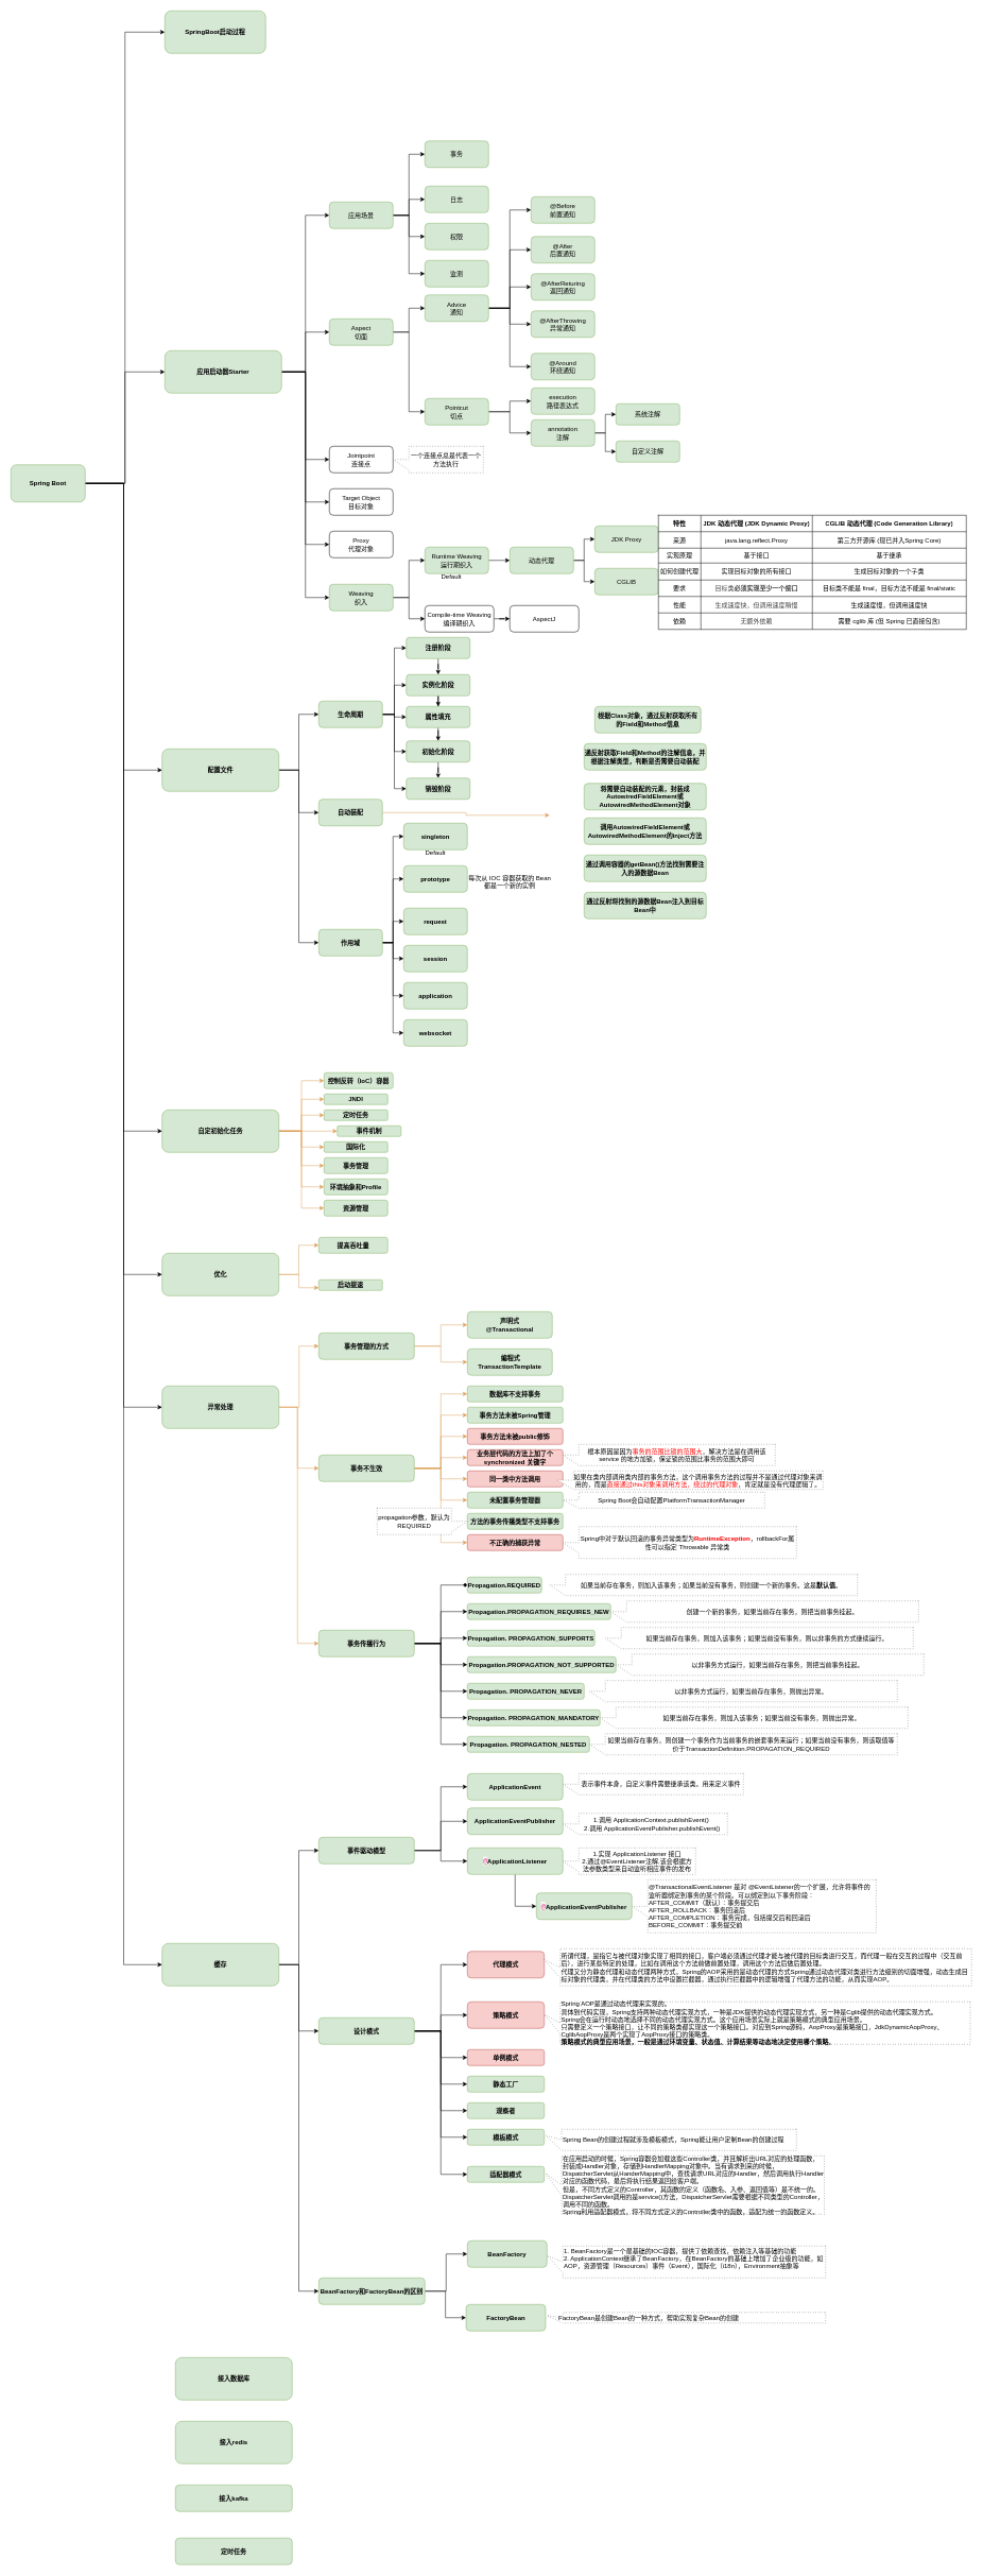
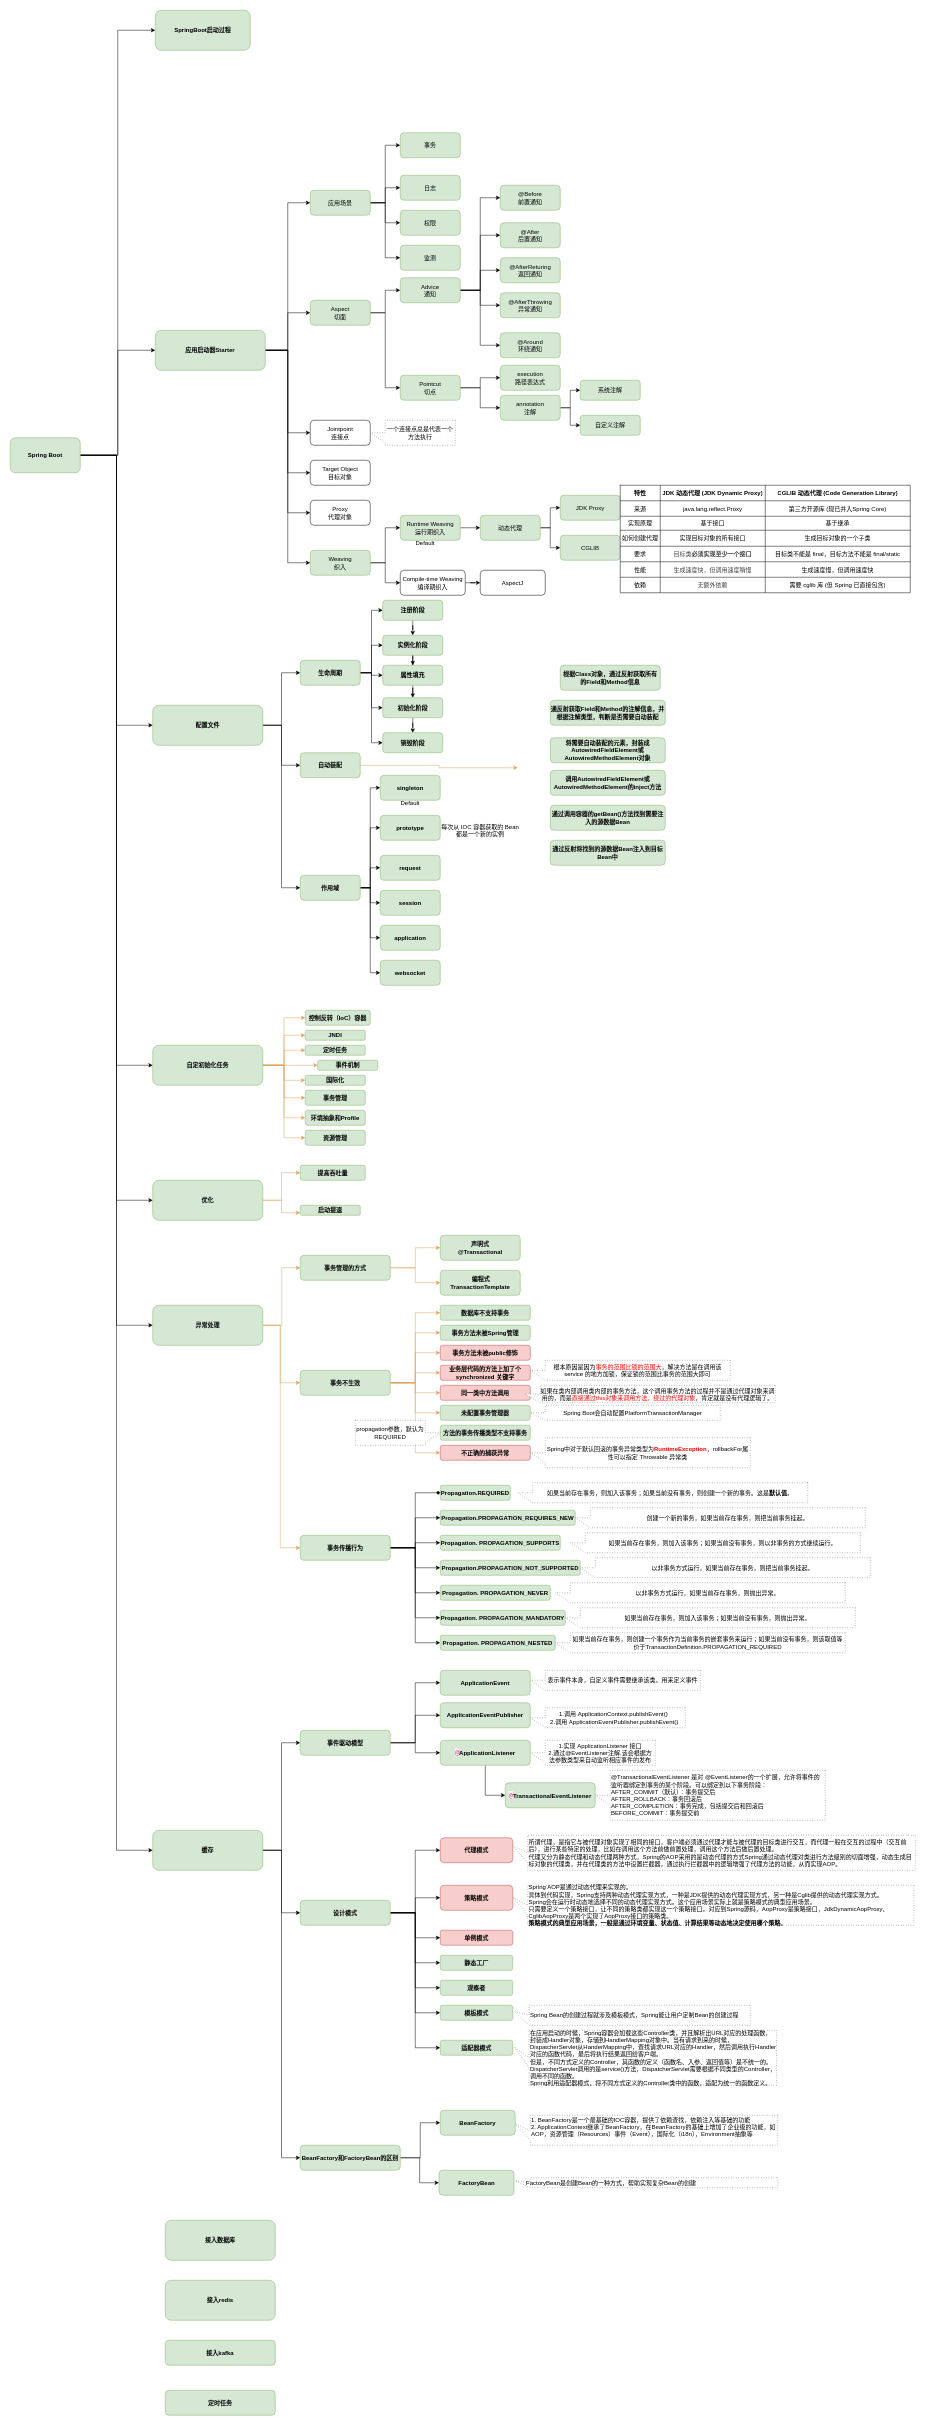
- <mxCell id="229" value="&lt;span style=&quot;color: rgb(232, 62, 140); font-family: Consolas, Monaco, &amp;quot;Andale Mono&amp;quot;, &amp;quot;Ubuntu Mono&amp;quot;, monospace; font-size: 14px; font-weight: 400; text-align: left; background-color: rgb(246, 246, 246);&quot;&gt;@&lt;/span&gt;ApplicationEventPublisher" style="rounded=1;whiteSpace=wrap;html=1;fillColor=#d5e8d4;strokeColor=#82b366;fontStyle=1" parent="1" vertex="1"><mxGeometry x="1010" y="3565" width="180" height="50" as="geometry" /></mxCell>
+ <mxCell id="229" value="&lt;span style=&quot;color: rgb(232, 62, 140); font-family: Consolas, Monaco, &amp;quot;Andale Mono&amp;quot;, &amp;quot;Ubuntu Mono&amp;quot;, monospace; font-size: 14px; font-weight: 400; text-align: left; background-color: rgb(246, 246, 246);&quot;&gt;@&lt;/span&gt;TransactionalEventListener" style="rounded=1;whiteSpace=wrap;html=1;fillColor=#d5e8d4;strokeColor=#82b366;fontStyle=1" parent="1" vertex="1"><mxGeometry x="1010" y="3565" width="180" height="50" as="geometry" /></mxCell>
